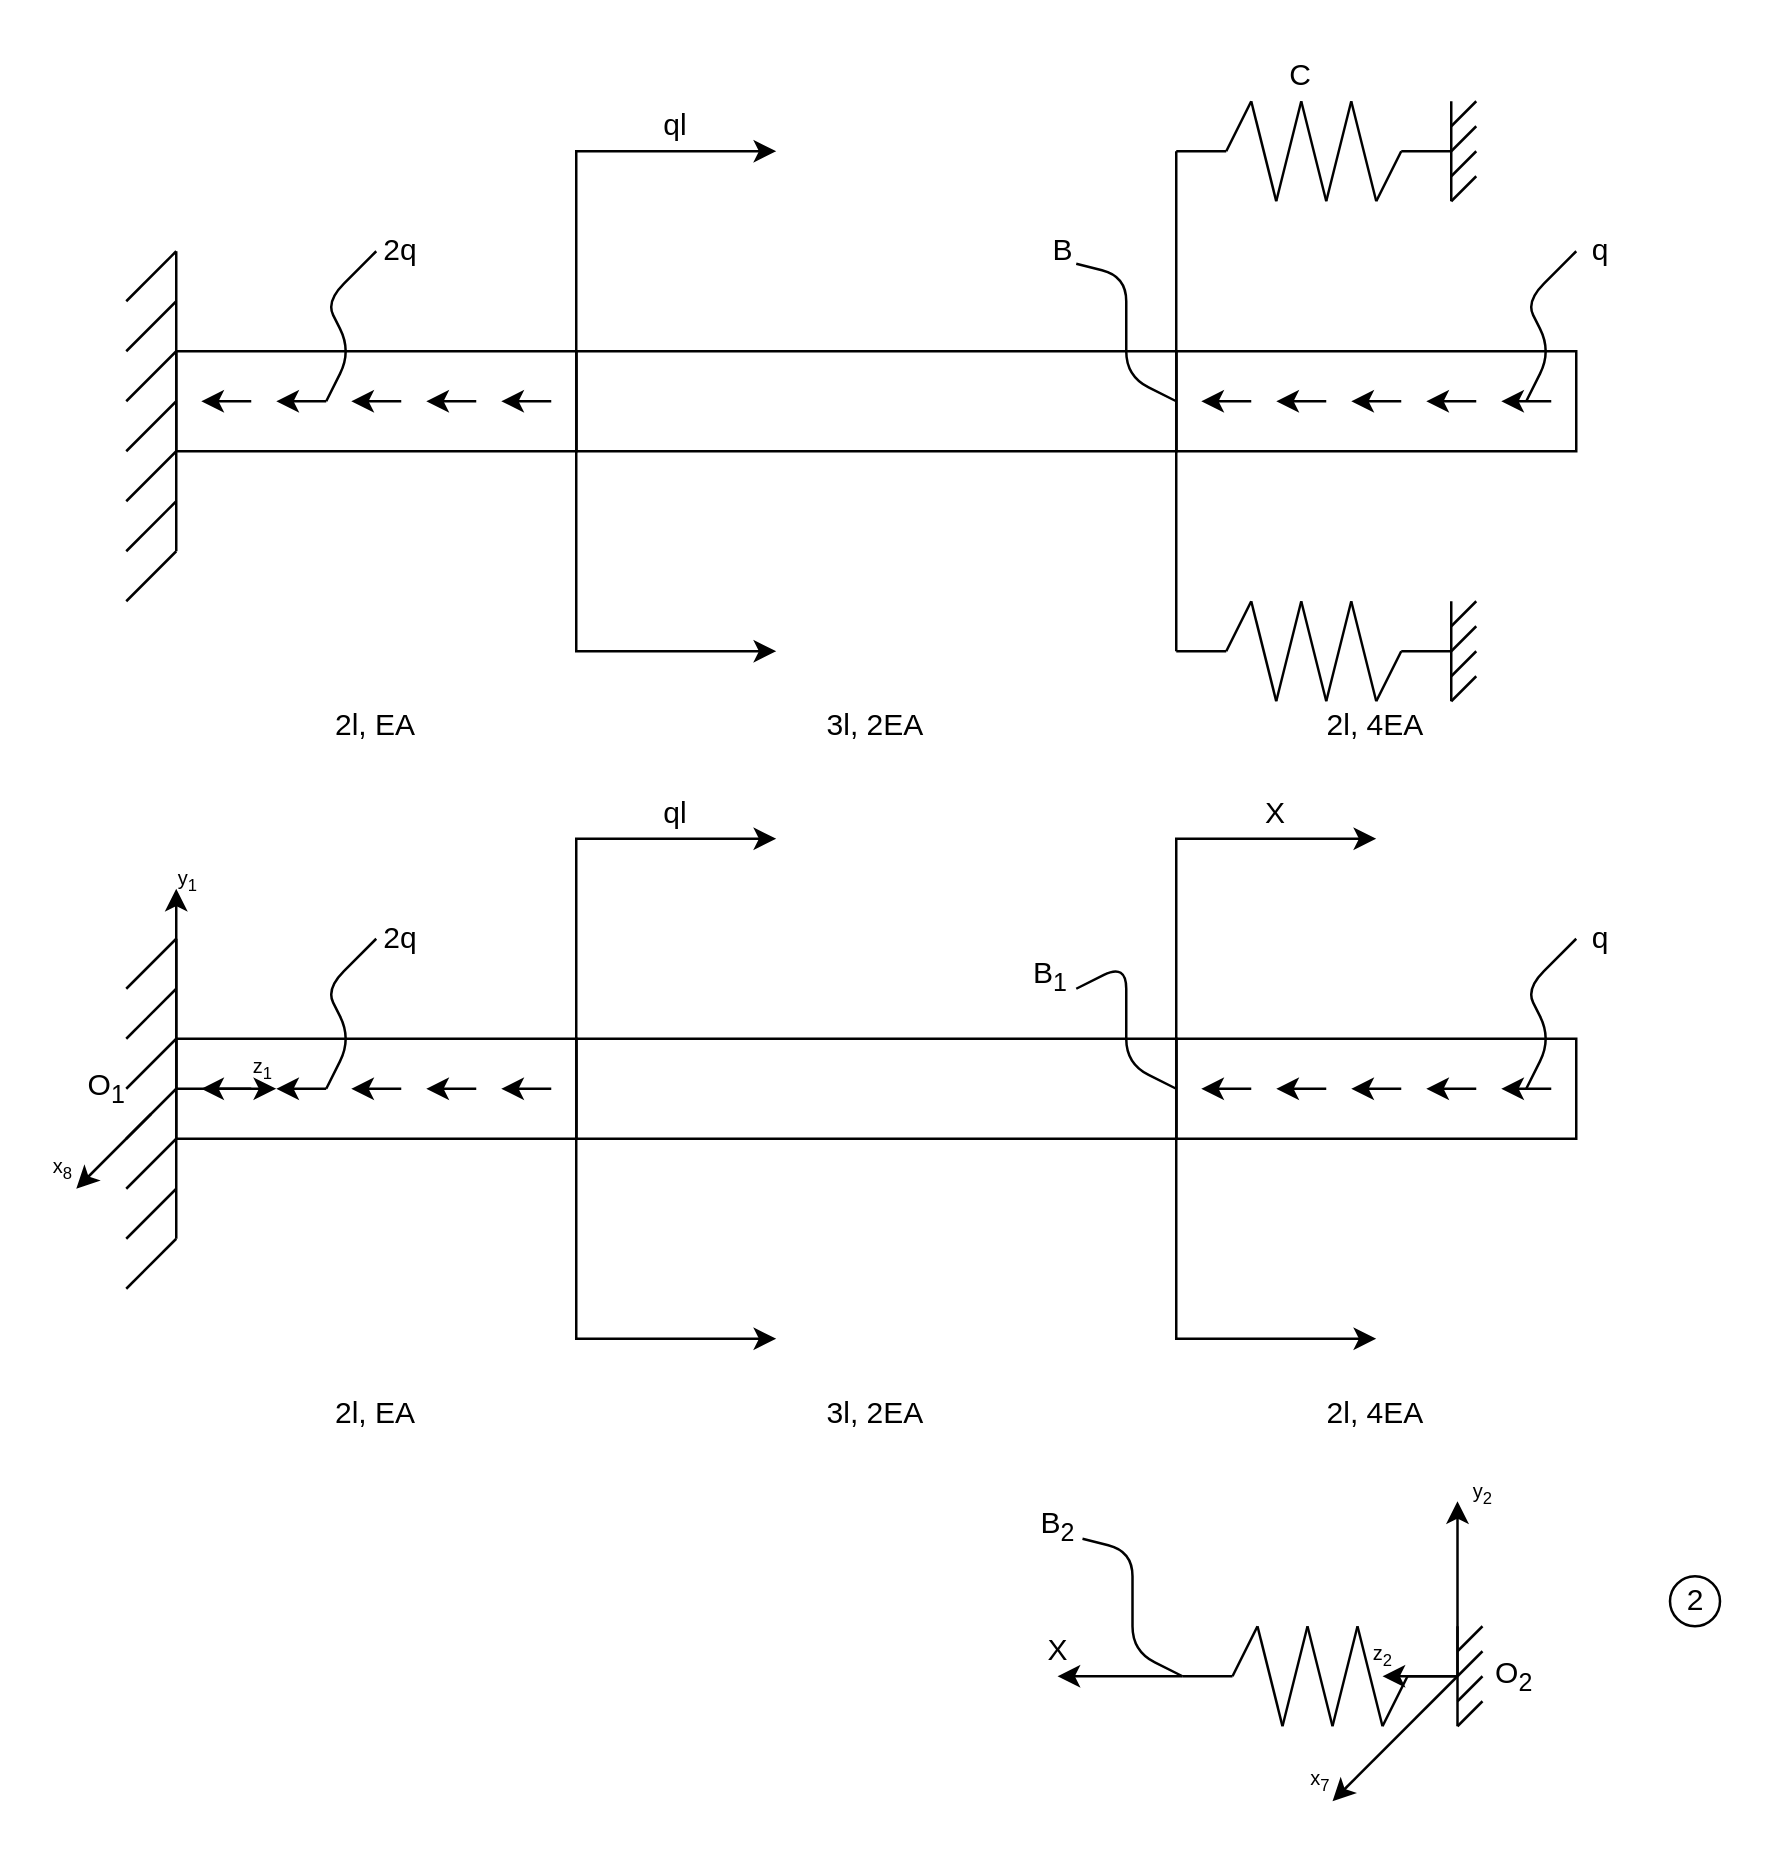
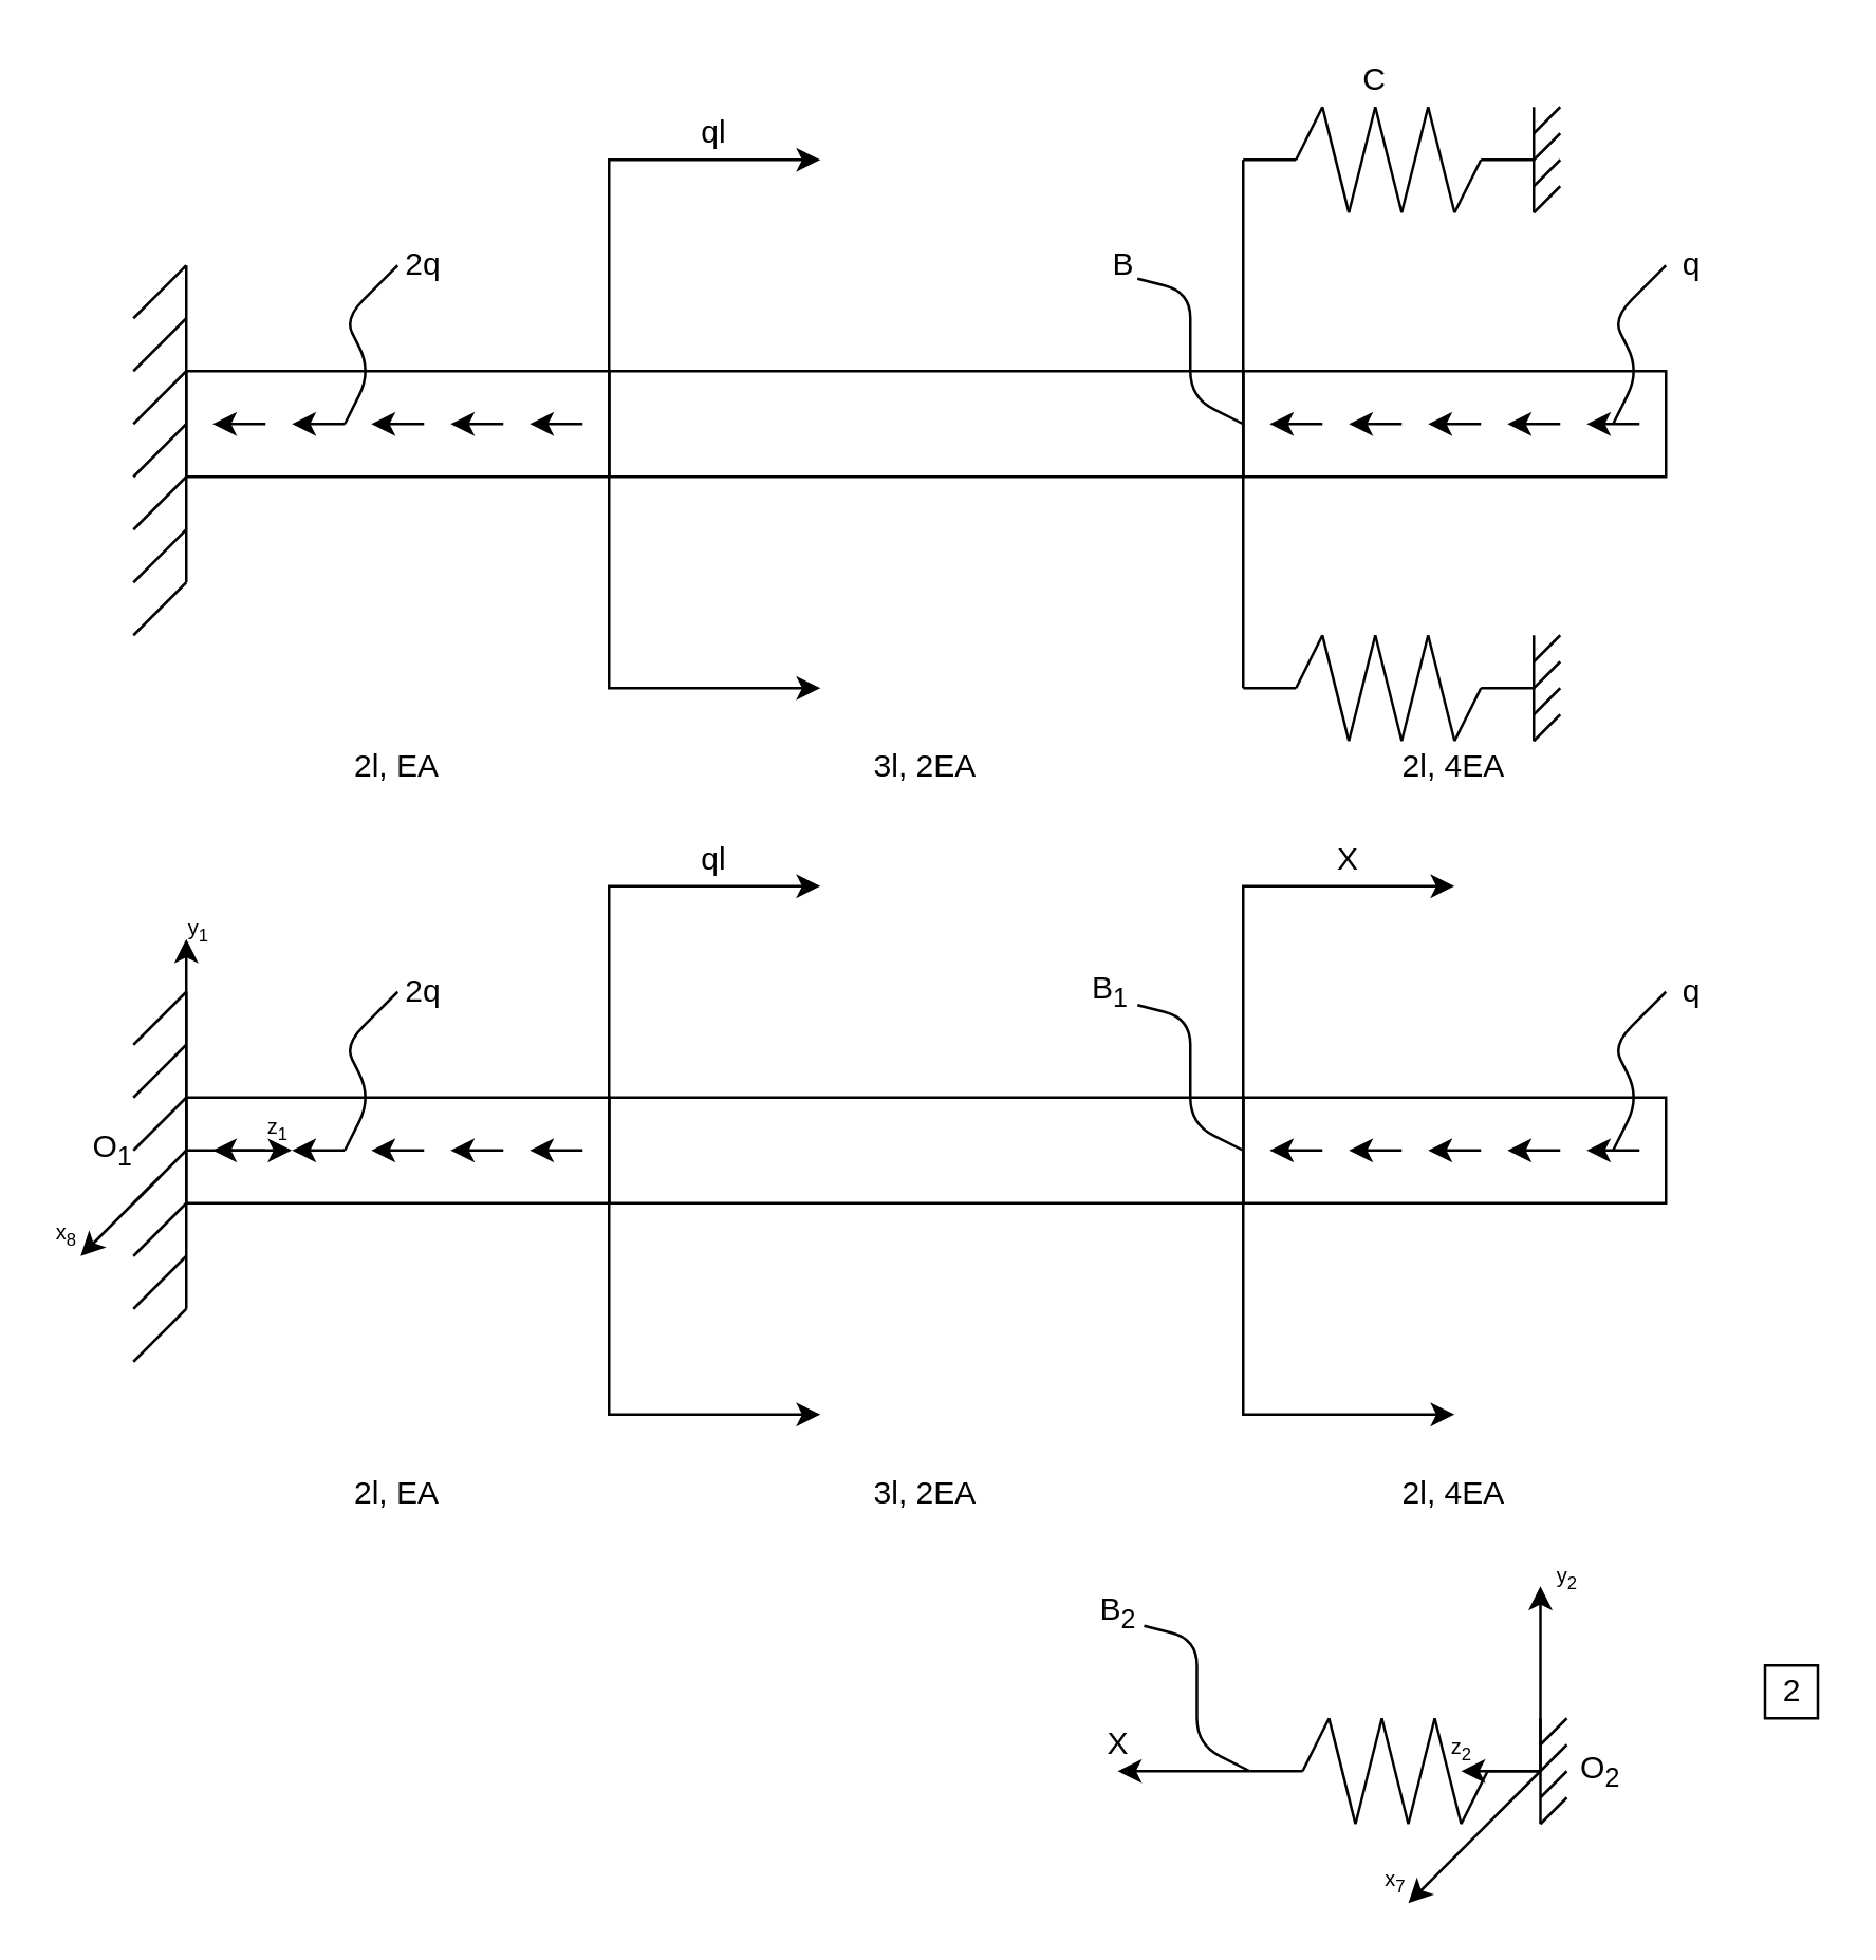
- <mxCell id="94" value="B&lt;sub&gt;1&lt;/sub&gt;" style="text;html=1;strokeColor=none;fillColor=none;align=center;verticalAlign=middle;whiteSpace=wrap;rounded=0;" parent="1" vertex="1"><mxGeometry x="410" y="380" width="20" height="20" as="geometry" /></mxCell>
+ <mxCell id="94" value="B&lt;sub&gt;1&lt;/sub&gt;" style="text;html=1;strokeColor=none;fillColor=none;align=center;verticalAlign=middle;whiteSpace=wrap;rounded=0;" parent="1" vertex="1"><mxGeometry x="410" y="365" width="20" height="20" as="geometry" /></mxCell>
- <mxCell id="118" value="2" style="ellipse;whiteSpace=wrap;html=1;fillColor=none;" parent="1" vertex="1"><mxGeometry x="667.5" y="630" width="20" height="20" as="geometry" /></mxCell>
+ <mxCell id="118" value="2" style="whiteSpace=wrap;html=1;fillColor=none;rounded=0;" parent="1" vertex="1"><mxGeometry x="667.5" y="630" width="20" height="20" as="geometry" /></mxCell>
